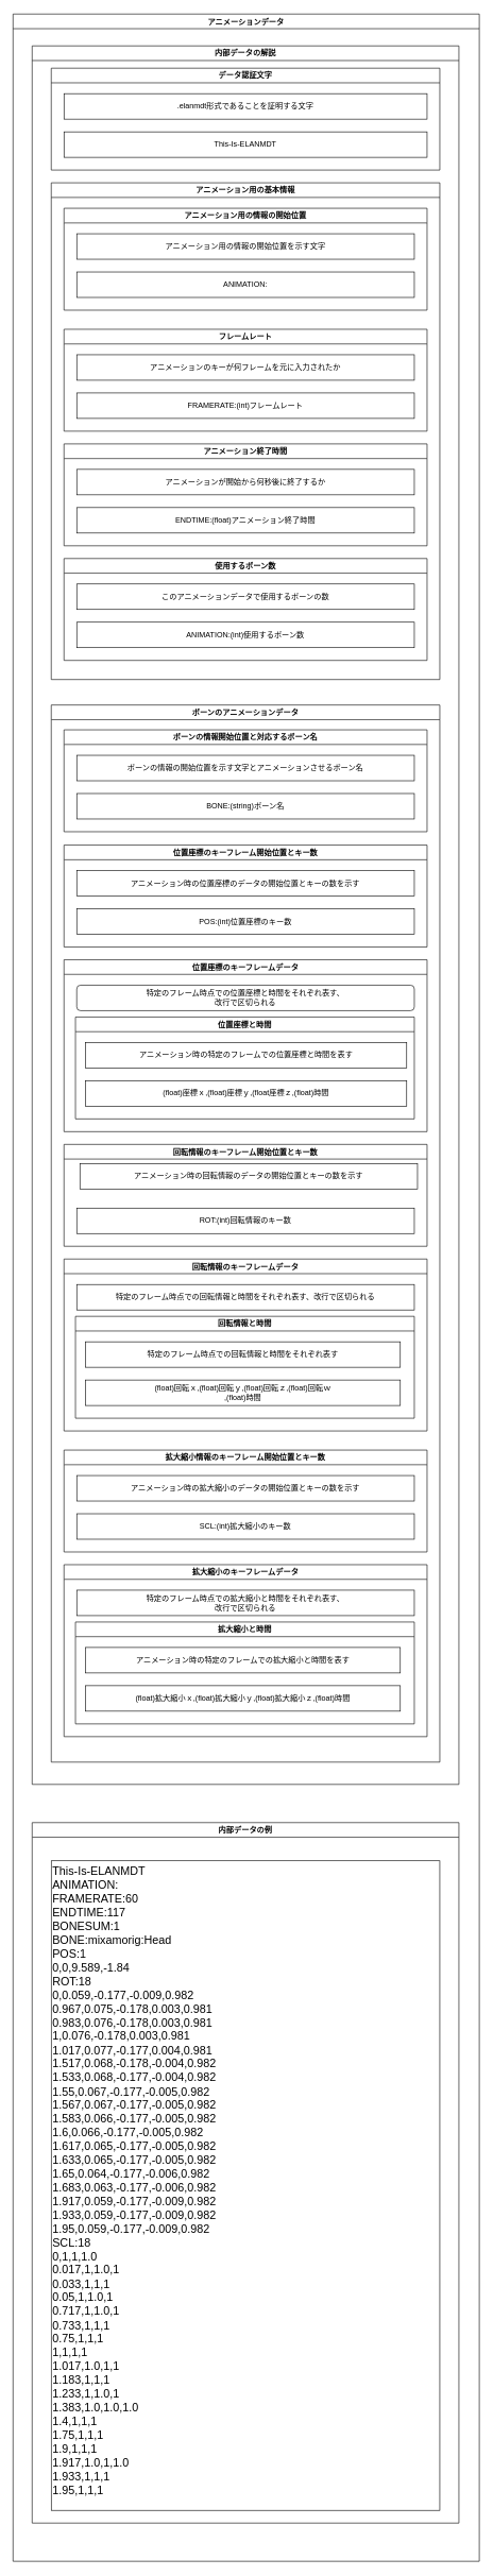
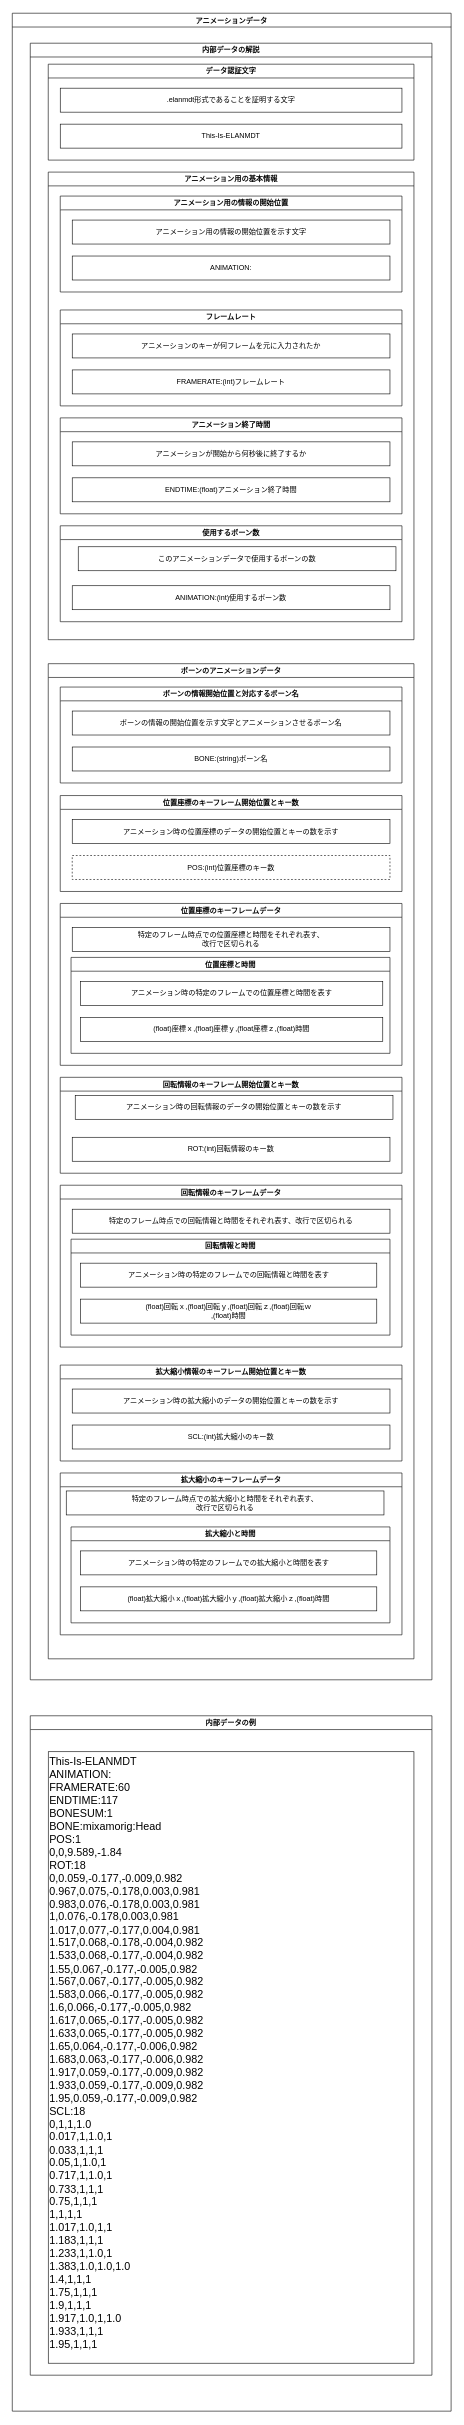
- <mxCell id="18" value="このアニメーションデータで使用するボーンの数" style="rounded=0;whiteSpace=wrap;html=1;" parent="17" vertex="1"><mxGeometry x="20" y="40" width="530" height="40" as="geometry" /></mxCell>
+ <mxCell id="18" value="このアニメーションデータで使用するボーンの数" style="rounded=0;whiteSpace=wrap;html=1;" parent="17" vertex="1"><mxGeometry x="30" y="35" width="530" height="40" as="geometry" /></mxCell>
- <mxCell id="26" value="POS:(int)位置座標のキー数" style="rounded=0;whiteSpace=wrap;html=1;" vertex="1" parent="24"><mxGeometry x="20" y="100" width="530" height="40" as="geometry" /></mxCell>
+ <mxCell id="26" value="POS:(int)位置座標のキー数" style="rounded=0;whiteSpace=wrap;html=1;dashed=1;" vertex="1" parent="24"><mxGeometry x="20" y="100" width="530" height="40" as="geometry" /></mxCell>
- <mxCell id="28" value="特定のフレーム時点での位置座標と時間をそれぞれ表す、&lt;br&gt;改行で区切られる" style="whiteSpace=wrap;html=1;rounded=1;" vertex="1" parent="27"><mxGeometry x="20" y="40" width="530" height="40" as="geometry" /></mxCell>
+ <mxCell id="28" value="特定のフレーム時点での位置座標と時間をそれぞれ表す、&lt;br&gt;改行で区切られる" style="rounded=0;whiteSpace=wrap;html=1;" vertex="1" parent="27"><mxGeometry x="20" y="40" width="530" height="40" as="geometry" /></mxCell>
- <mxCell id="35" value="特定のフレーム時点での回転情報と時間をそれぞれ表す" style="rounded=0;whiteSpace=wrap;html=1;" vertex="1" parent="34"><mxGeometry x="16" y="40" width="494" height="40" as="geometry" /></mxCell>
+ <mxCell id="35" value="アニメーション時の特定のフレームでの回転情報と時間を表す" style="rounded=0;whiteSpace=wrap;html=1;" vertex="1" parent="34"><mxGeometry x="16" y="40" width="494" height="40" as="geometry" /></mxCell>
- <mxCell id="41" value="特定のフレーム時点での拡大縮小と時間をそれぞれ表す、&lt;br&gt;改行で区切られる" style="rounded=0;whiteSpace=wrap;html=1;" vertex="1" parent="40"><mxGeometry x="20" y="40" width="530" height="40" as="geometry" /></mxCell>
+ <mxCell id="41" value="特定のフレーム時点での拡大縮小と時間をそれぞれ表す、&lt;br&gt;改行で区切られる" style="rounded=0;whiteSpace=wrap;html=1;" vertex="1" parent="40"><mxGeometry x="10" y="30" width="530" height="40" as="geometry" /></mxCell>
